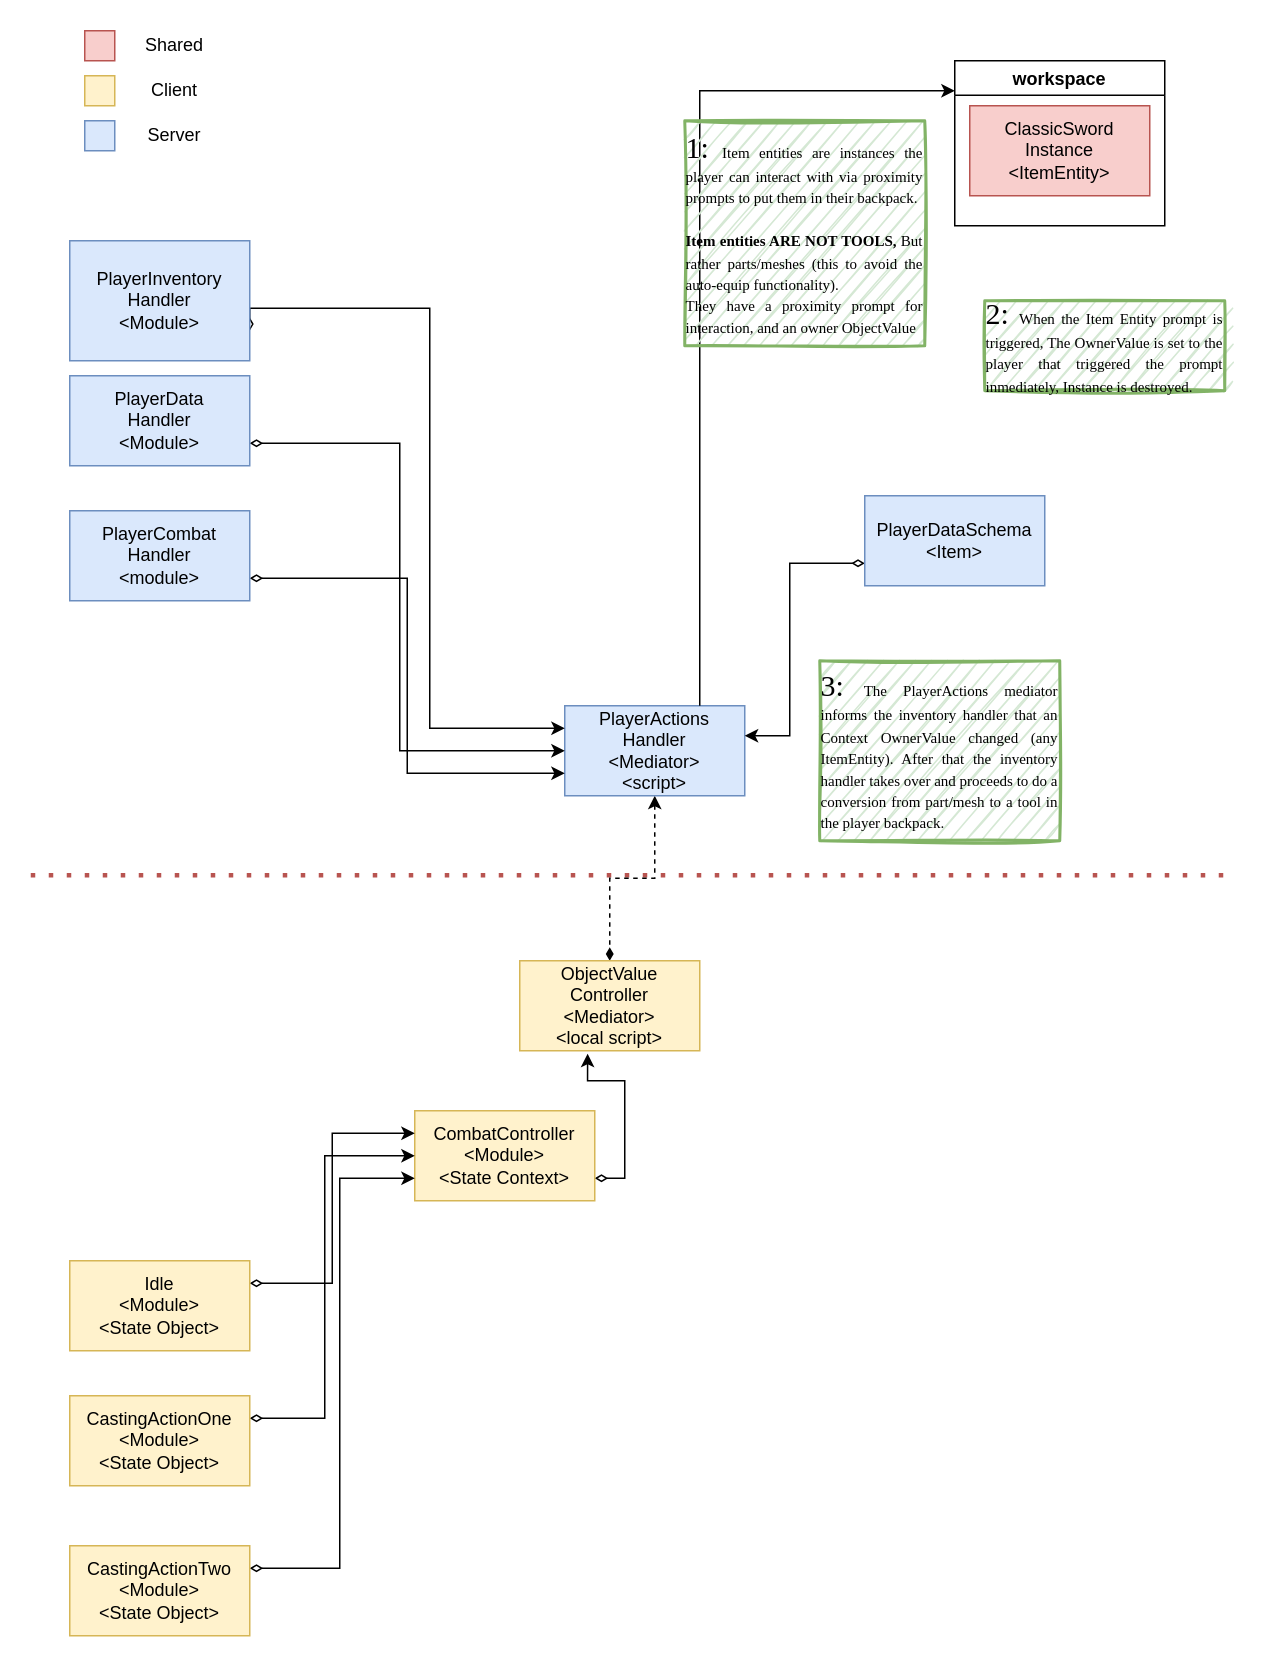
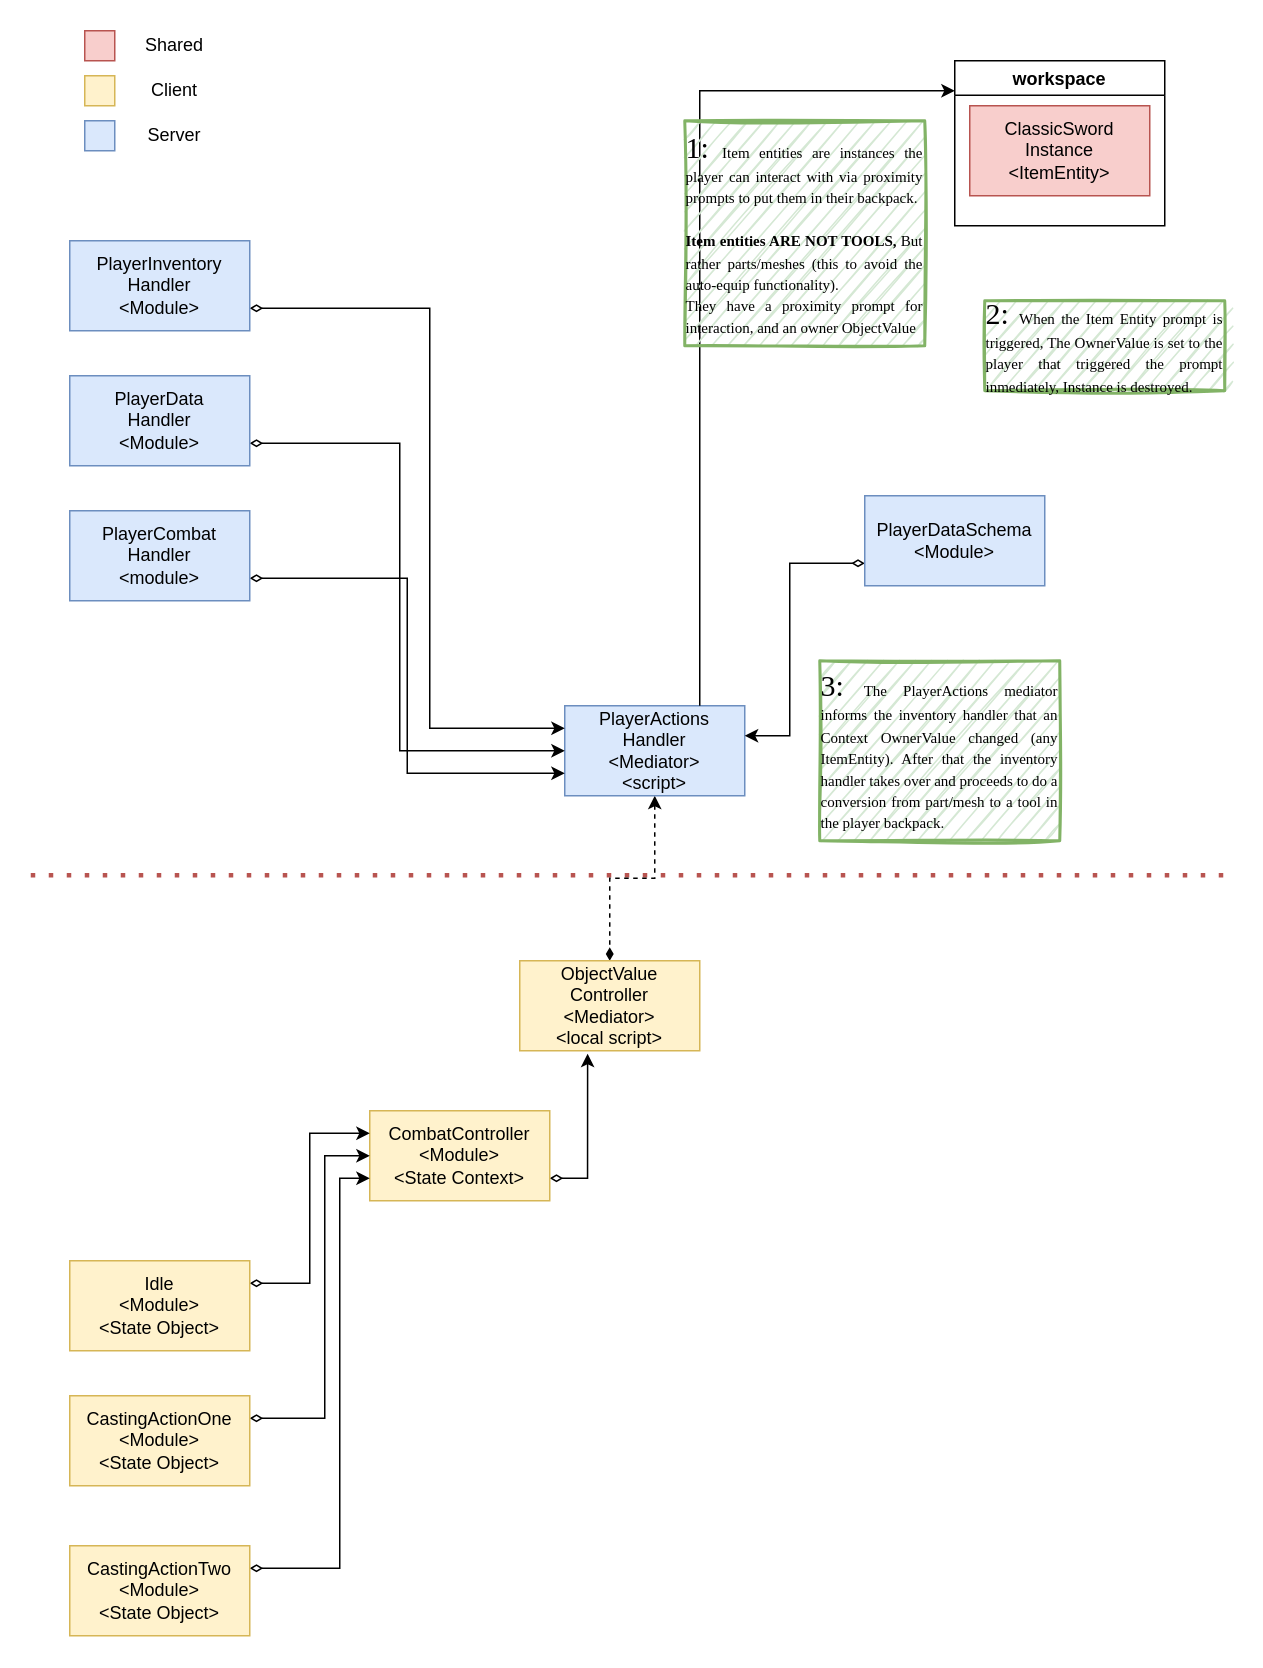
- <mxCell id="22" value="PlayerInventory&lt;br&gt;Handler&lt;br&gt;&amp;lt;Module&amp;gt;" style="rounded=0;whiteSpace=wrap;html=1;fillColor=#dae8fc;strokeColor=#6c8ebf;" parent="1" vertex="1"><mxGeometry x="46" y="160" width="120" height="80" as="geometry" /></mxCell>
+ <mxCell id="22" value="PlayerInventory&lt;br&gt;Handler&lt;br&gt;&amp;lt;Module&amp;gt;" style="rounded=0;whiteSpace=wrap;html=1;fillColor=#dae8fc;strokeColor=#6c8ebf;" parent="1" vertex="1"><mxGeometry x="46" y="160" width="120" height="60" as="geometry" /></mxCell>
- <mxCell id="19" value="PlayerDataSchema&lt;br&gt;&amp;lt;Item&amp;gt;" style="rounded=0;whiteSpace=wrap;html=1;fillColor=#dae8fc;strokeColor=#6c8ebf;" parent="1" vertex="1"><mxGeometry x="576" y="330" width="120" height="60" as="geometry" /></mxCell>
+ <mxCell id="19" value="PlayerDataSchema&lt;br&gt;&amp;lt;Module&amp;gt;" style="rounded=0;whiteSpace=wrap;html=1;fillColor=#dae8fc;strokeColor=#6c8ebf;" parent="1" vertex="1"><mxGeometry x="576" y="330" width="120" height="60" as="geometry" /></mxCell>
- <mxCell id="7" value="CombatController&lt;br&gt;&amp;lt;Module&amp;gt;&lt;br&gt;&amp;lt;State Context&amp;gt;" style="rounded=0;whiteSpace=wrap;html=1;fillColor=#fff2cc;strokeColor=#d6b656;" parent="1" vertex="1"><mxGeometry x="276" y="740" width="120" height="60" as="geometry" /></mxCell>
+ <mxCell id="7" value="CombatController&lt;br&gt;&amp;lt;Module&amp;gt;&lt;br&gt;&amp;lt;State Context&amp;gt;" style="rounded=0;whiteSpace=wrap;html=1;fillColor=#fff2cc;strokeColor=#d6b656;" parent="1" vertex="1"><mxGeometry x="246" y="740" width="120" height="60" as="geometry" /></mxCell>
